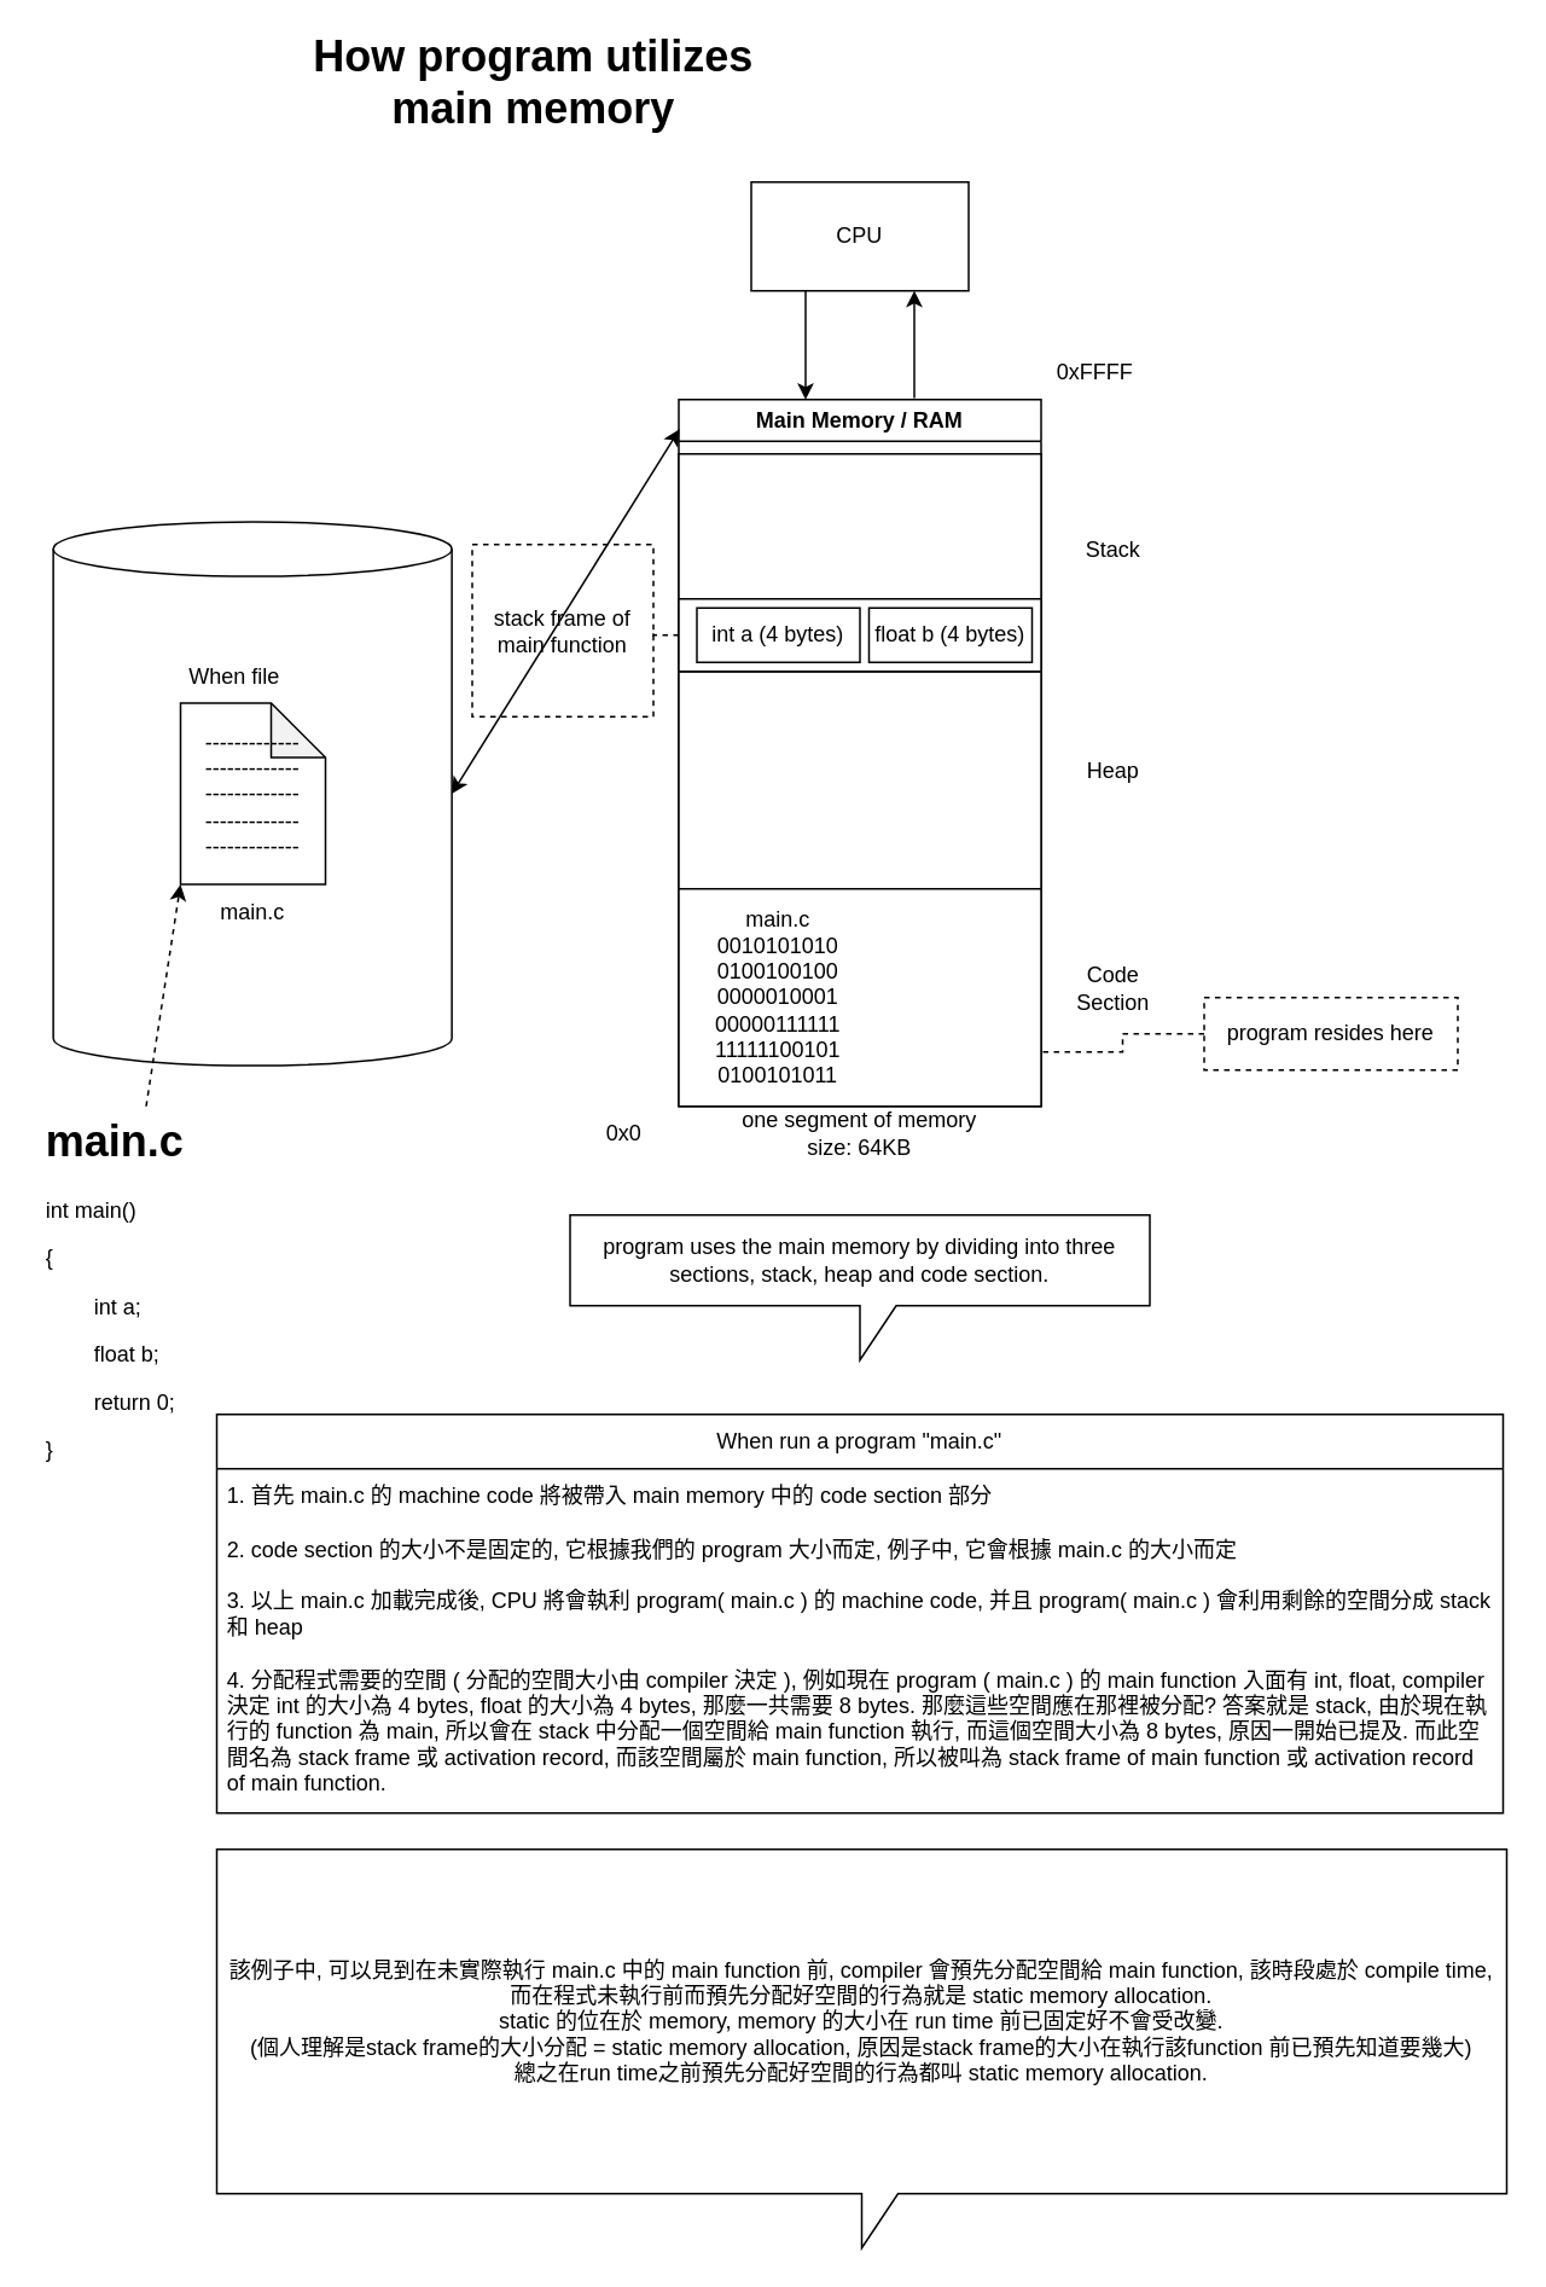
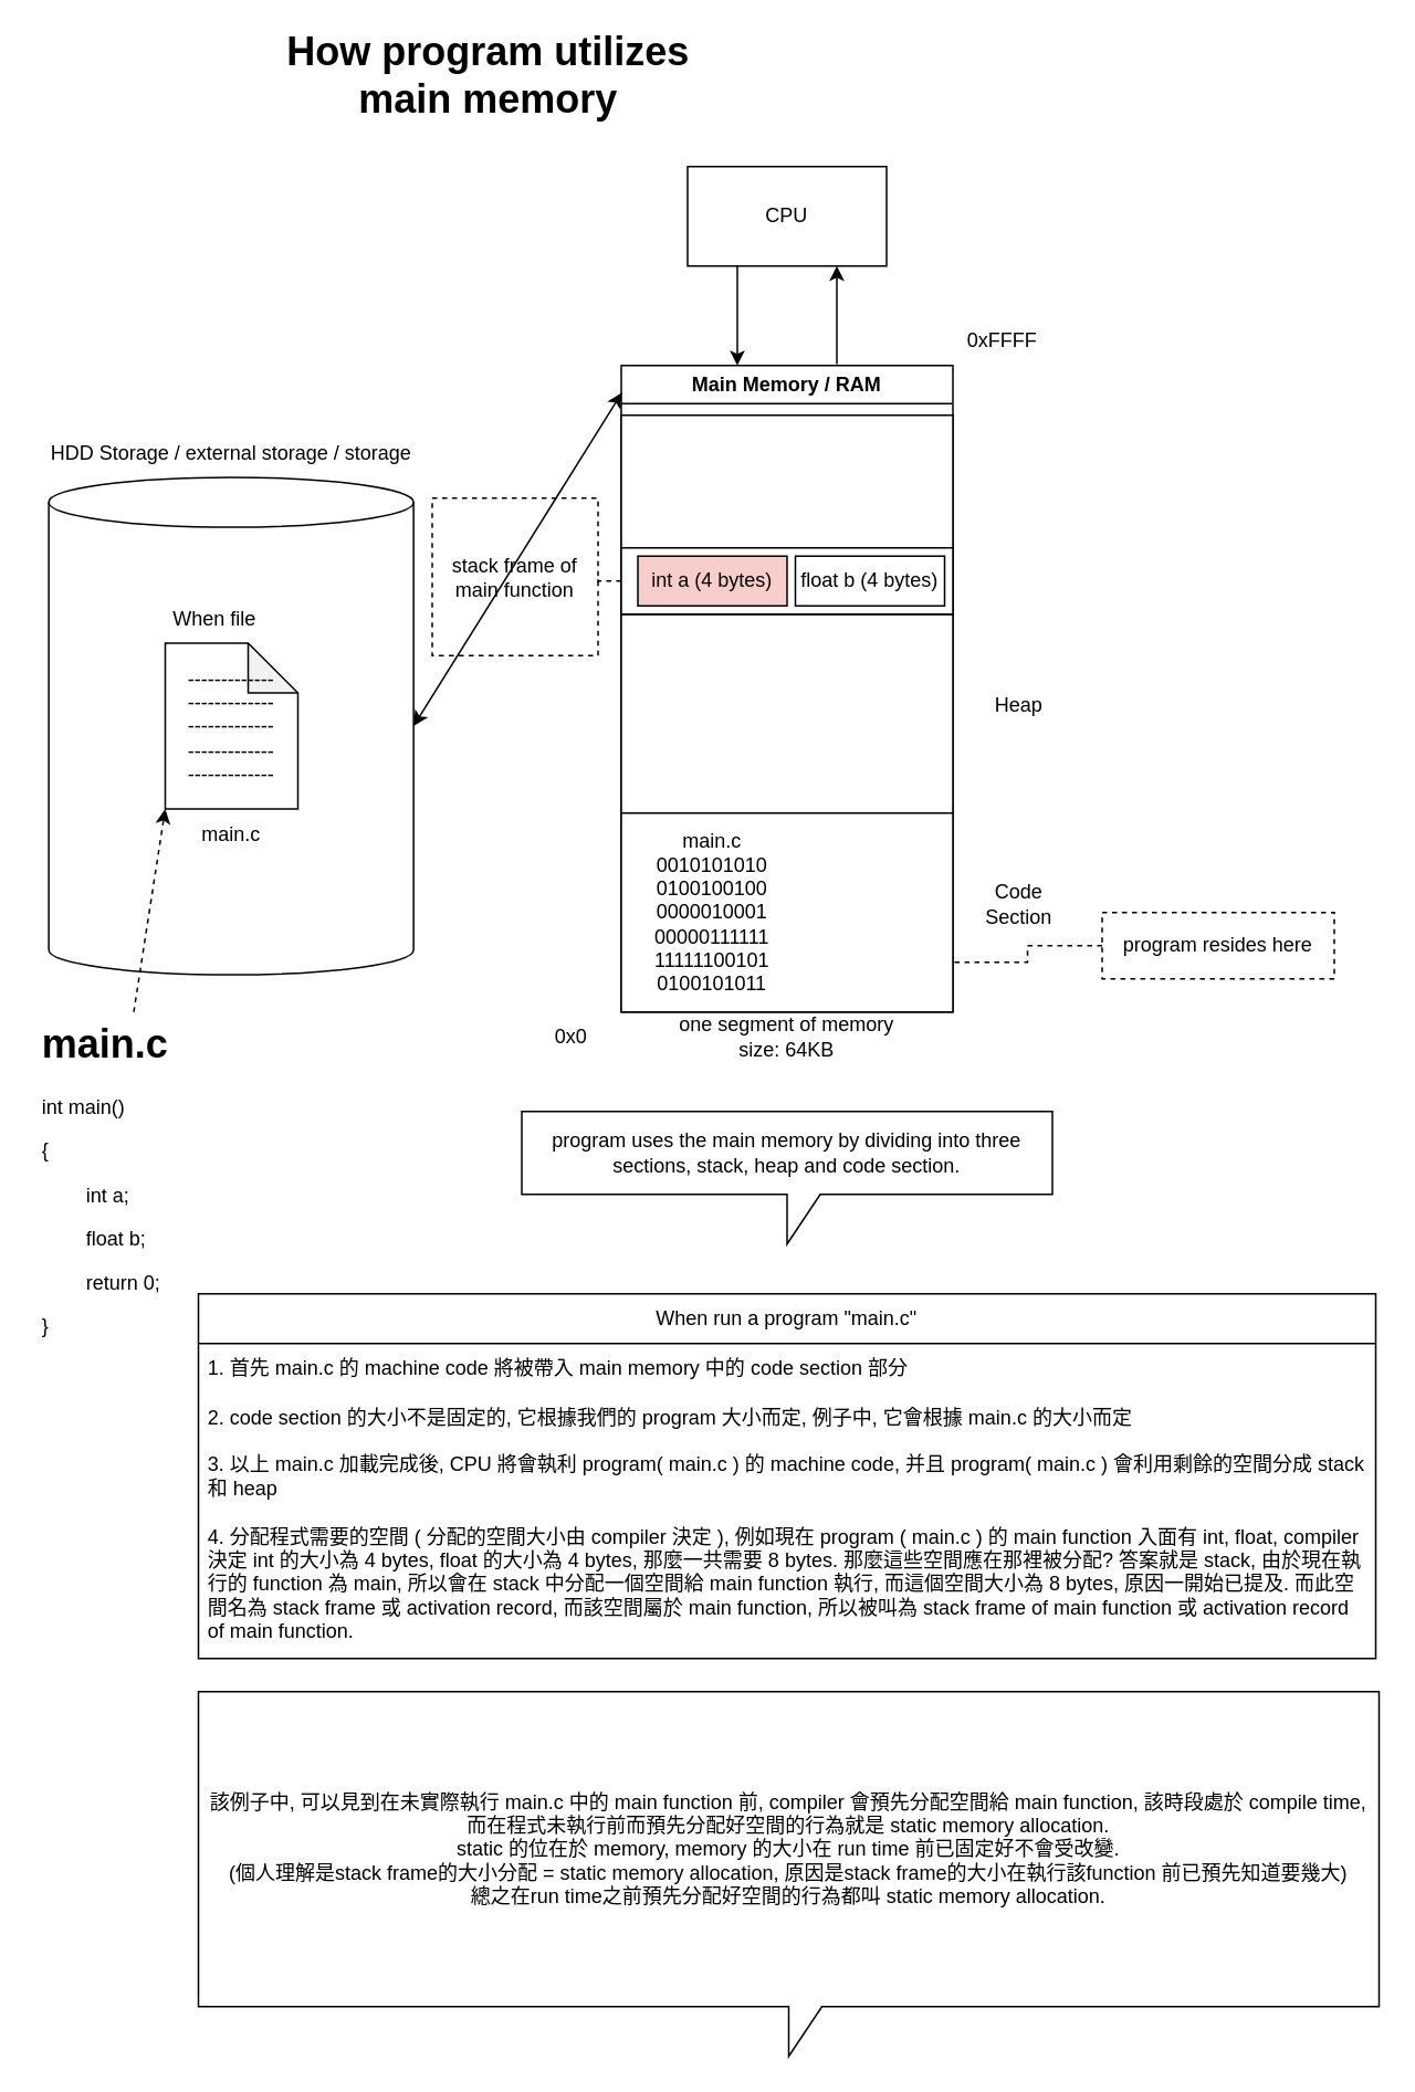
+ <mxCell id="18" value="HDD Storage / external storage / storage" style="text;html=1;strokeColor=none;fillColor=none;align=center;verticalAlign=middle;whiteSpace=wrap;rounded=0;" parent="1" vertex="1"><mxGeometry x="20" y="257.5" width="237.5" height="30" as="geometry" /></mxCell>
- <mxCell id="19" value="Stack" style="text;html=1;strokeColor=none;fillColor=none;align=center;verticalAlign=middle;whiteSpace=wrap;rounded=0;" parent="1" vertex="1"><mxGeometry x="584" y="287.5" width="60" height="30" as="geometry" /></mxCell>
- <mxCell id="7" value="int a (4 bytes)" style="rounded=0;whiteSpace=wrap;html=1;" parent="6" vertex="1"><mxGeometry x="10" y="5" width="90" height="30" as="geometry" /></mxCell>
+ <mxCell id="7" value="int a (4 bytes)" style="rounded=0;whiteSpace=wrap;html=1;fillColor=#f8cecc;" parent="6" vertex="1"><mxGeometry x="10" y="5" width="90" height="30" as="geometry" /></mxCell>
